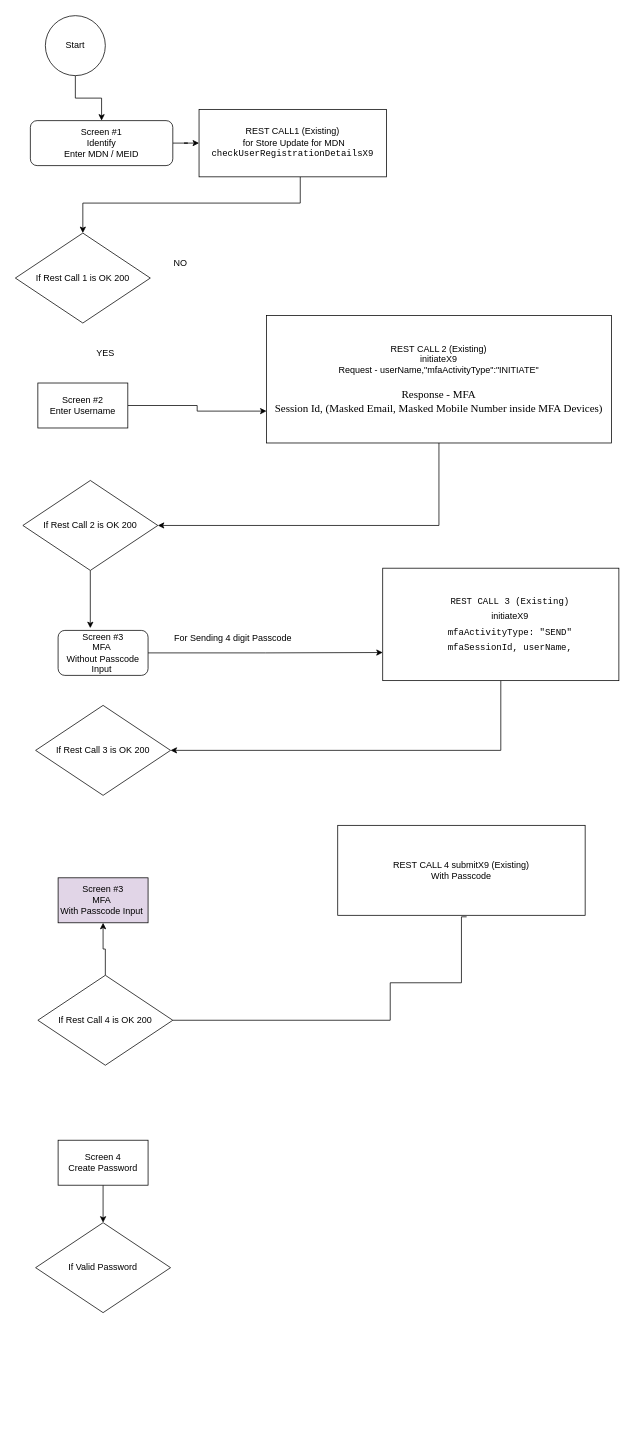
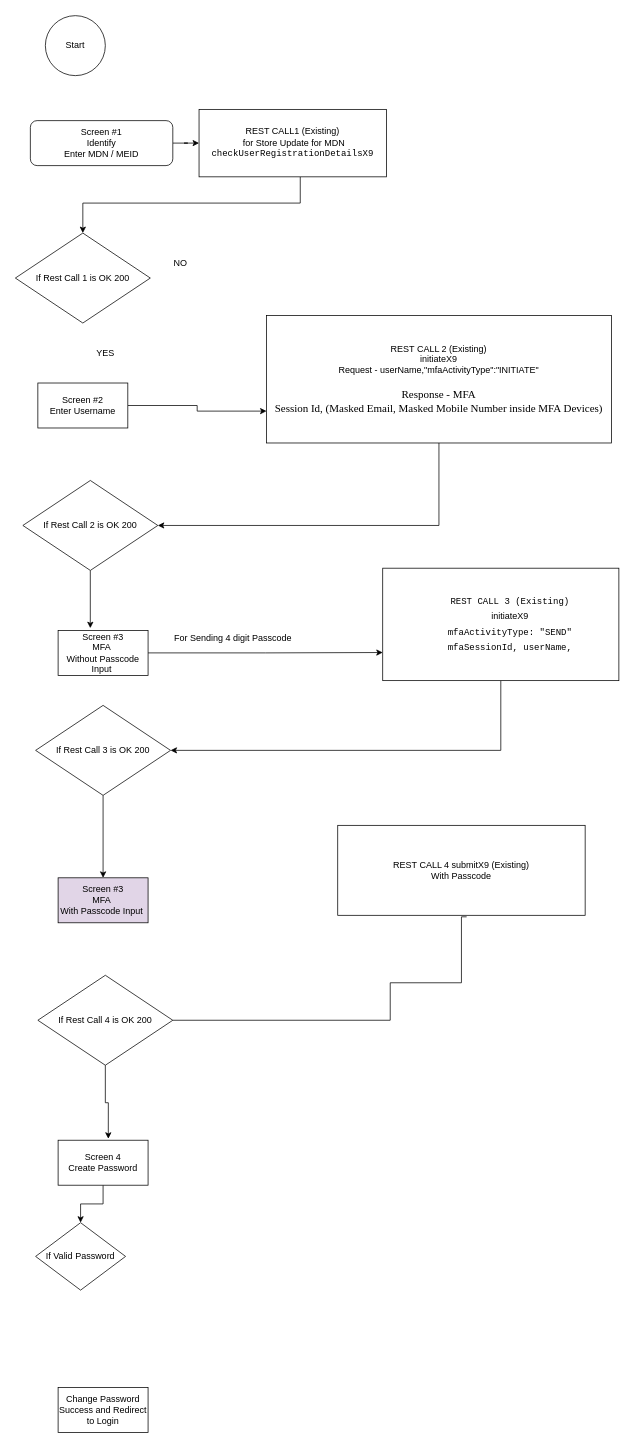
- <mxCell id="2" style="edgeStyle=orthogonalEdgeStyle;rounded=0;orthogonalLoop=1;jettySize=auto;html=1;" edge="1" parent="1" source="3" target="5"><mxGeometry relative="1" as="geometry" /></mxCell>
- <mxCell id="16" value="Screen #3&lt;br&gt;MFA&amp;nbsp;&lt;br&gt;Without Passcode Input&amp;nbsp;" style="whiteSpace=wrap;html=1;rounded=1;" vertex="1" parent="1"><mxGeometry x="77" y="840" width="120" height="60" as="geometry" /></mxCell>
+ <mxCell id="16" value="Screen #3&lt;br&gt;MFA&amp;nbsp;&lt;br&gt;Without Passcode Input&amp;nbsp;" style="whiteSpace=wrap;html=1;" vertex="1" parent="1"><mxGeometry x="77" y="840" width="120" height="60" as="geometry" /></mxCell>
+ <mxCell id="23" style="edgeStyle=orthogonalEdgeStyle;rounded=0;orthogonalLoop=1;jettySize=auto;html=1;" edge="1" parent="1" source="24" target="30"><mxGeometry relative="1" as="geometry" /></mxCell>
- <mxCell id="27" style="edgeStyle=orthogonalEdgeStyle;rounded=0;orthogonalLoop=1;jettySize=auto;html=1;" edge="1" parent="1" source="28" target="30"><mxGeometry relative="1" as="geometry" /></mxCell>
+ <mxCell id="27" style="edgeStyle=orthogonalEdgeStyle;rounded=0;orthogonalLoop=1;jettySize=auto;html=1;entryX=0.558;entryY=-0.033;entryDx=0;entryDy=0;entryPerimeter=0;" edge="1" parent="1" source="28" target="18"><mxGeometry relative="1" as="geometry" /></mxCell>
- <mxCell id="32" value="If Valid Password" style="rhombus;whiteSpace=wrap;html=1;" vertex="1" parent="1"><mxGeometry x="47" y="1630" width="180" height="120" as="geometry" /></mxCell>
+ <mxCell id="32" value="If Valid Password" style="rhombus;whiteSpace=wrap;html=1;" vertex="1" parent="1"><mxGeometry x="47" y="1630" width="120" height="90" as="geometry" /></mxCell>
+ <mxCell id="31" value="Change Password Success and Redirect to Login" style="rounded=0;whiteSpace=wrap;html=1;" vertex="1" parent="1"><mxGeometry x="77" y="1850" width="120" height="60" as="geometry" /></mxCell>
